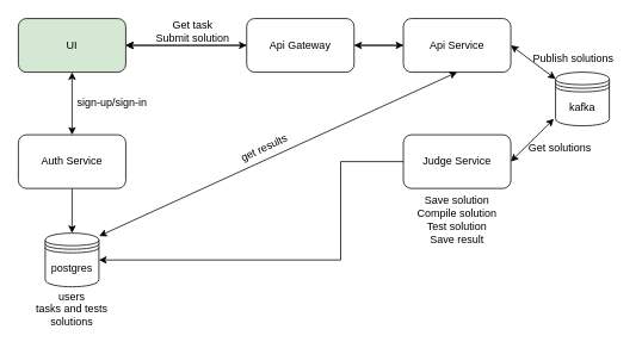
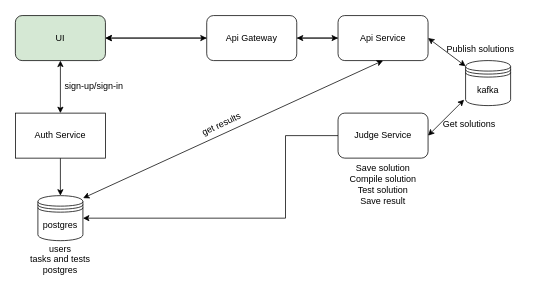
- <mxCell id="16" value="Get task&lt;br&gt;Submit solution" style="text;html=1;strokeColor=none;fillColor=none;align=center;verticalAlign=middle;whiteSpace=wrap;rounded=0;" parent="1" vertex="1"><mxGeometry x="160" y="20" width="110" height="30" as="geometry" /></mxCell>
- <mxCell id="4" value="Auth Service" style="rounded=1;whiteSpace=wrap;html=1;" parent="1" vertex="1"><mxGeometry x="20" y="150" width="120" height="60" as="geometry" /></mxCell>
+ <mxCell id="4" value="Auth Service" style="whiteSpace=wrap;html=1;rounded=0;" parent="1" vertex="1"><mxGeometry x="20" y="150" width="120" height="60" as="geometry" /></mxCell>
- <mxCell id="21" value="users&lt;br&gt;tasks and tests&lt;br&gt;solutions" style="text;html=1;strokeColor=none;fillColor=none;align=center;verticalAlign=middle;whiteSpace=wrap;rounded=0;" parent="1" vertex="1"><mxGeometry x="25" y="330" width="110" height="30" as="geometry" /></mxCell>
+ <mxCell id="21" value="users&lt;br&gt;tasks and tests&lt;br&gt;postgres" style="text;html=1;strokeColor=none;fillColor=none;align=center;verticalAlign=middle;whiteSpace=wrap;rounded=0;" parent="1" vertex="1"><mxGeometry x="25" y="330" width="110" height="30" as="geometry" /></mxCell>
